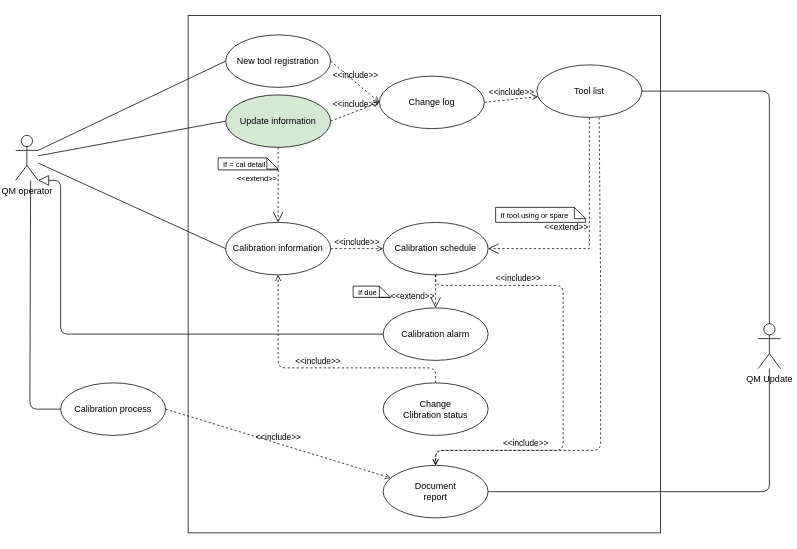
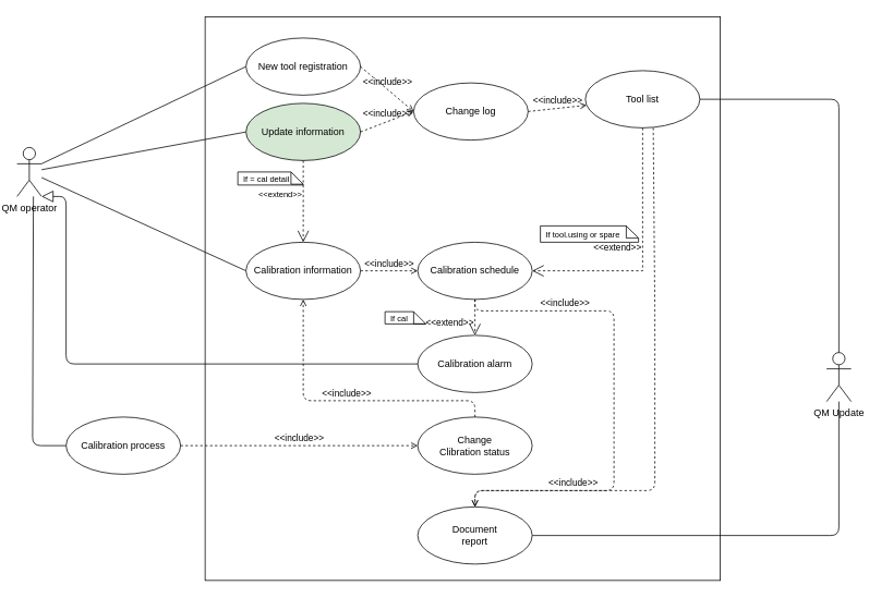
- <mxCell id="16" value="If due" style="shape=note;size=15;spacingLeft=5;align=left;whiteSpace=wrap;shadow=0;fontSize=10;" parent="1" vertex="1"><mxGeometry x="470" y="381" width="50" height="15" as="geometry" /></mxCell>
+ <mxCell id="16" value="If cal" style="shape=note;size=15;spacingLeft=5;align=left;whiteSpace=wrap;shadow=0;fontSize=10;" parent="1" vertex="1"><mxGeometry x="470" y="381" width="50" height="15" as="geometry" /></mxCell>
- <mxCell id="32" value="&amp;lt;&amp;lt;include&amp;gt;&amp;gt;" style="edgeStyle=none;html=1;endArrow=open;verticalAlign=bottom;dashed=1;labelBackgroundColor=none;fontSize=11;exitX=1;exitY=0.5;exitDx=0;exitDy=0;" parent="1" source="30" target="14" edge="1"><mxGeometry width="160" relative="1" as="geometry"><mxPoint x="420" y="380" as="sourcePoint" /><mxPoint x="580" y="380" as="targetPoint" /></mxGeometry></mxCell>
+ <mxCell id="32" value="&amp;lt;&amp;lt;include&amp;gt;&amp;gt;" style="edgeStyle=none;html=1;endArrow=open;verticalAlign=bottom;dashed=1;labelBackgroundColor=none;fontSize=11;exitX=1;exitY=0.5;exitDx=0;exitDy=0;entryX=0;entryY=0.5;entryDx=0;entryDy=0;" parent="1" source="30" target="13" edge="1"><mxGeometry width="160" relative="1" as="geometry"><mxPoint x="420" y="380" as="sourcePoint" /><mxPoint x="580" y="380" as="targetPoint" /></mxGeometry></mxCell>
